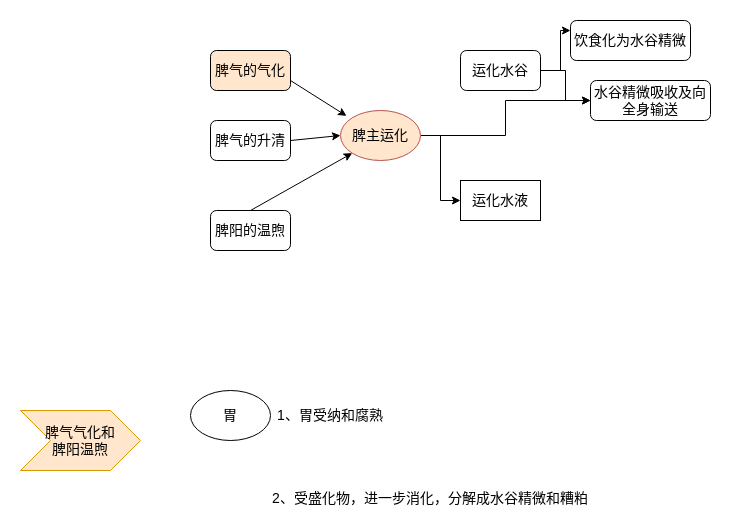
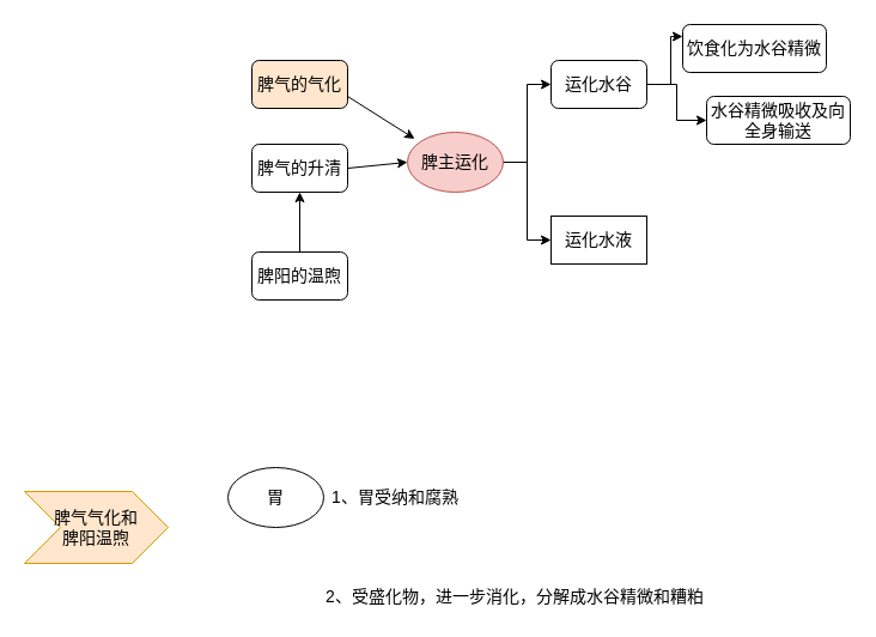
- <mxCell id="3" style="edgeStyle=orthogonalEdgeStyle;rounded=0;orthogonalLoop=1;jettySize=auto;html=1;exitX=1;exitY=0.5;exitDx=0;exitDy=0;" edge="1" parent="1" source="5" target="17"><mxGeometry relative="1" as="geometry" /></mxCell>
+ <mxCell id="3" style="edgeStyle=orthogonalEdgeStyle;rounded=0;orthogonalLoop=1;jettySize=auto;html=1;exitX=1;exitY=0.5;exitDx=0;exitDy=0;entryX=0;entryY=0.5;entryDx=0;entryDy=0;" edge="1" parent="1" source="5" target="14"><mxGeometry relative="1" as="geometry" /></mxCell>
- <mxCell id="5" value="脾主运化" style="ellipse;whiteSpace=wrap;html=1;fontSize=14;fillColor=#ffe6cc;strokeColor=#b85450;" vertex="1" parent="1"><mxGeometry x="340" y="110" width="80" height="50" as="geometry" /></mxCell>
+ <mxCell id="5" value="脾主运化" style="ellipse;whiteSpace=wrap;html=1;fontSize=14;fillColor=#f8cecc;strokeColor=#b85450;" vertex="1" parent="1"><mxGeometry x="340" y="110" width="80" height="50" as="geometry" /></mxCell>
- <mxCell id="11" value="" style="endArrow=classic;html=1;rounded=0;entryX=0;entryY=1;entryDx=0;entryDy=0;exitX=0.5;exitY=0;exitDx=0;exitDy=0;" edge="1" parent="1" source="8" target="5"><mxGeometry width="50" height="50" relative="1" as="geometry"><mxPoint x="440" y="400" as="sourcePoint" /><mxPoint x="490" y="350" as="targetPoint" /></mxGeometry></mxCell>
+ <mxCell id="11" value="" style="endArrow=classic;html=1;rounded=0;exitX=0.5;exitY=0;exitDx=0;exitDy=0;" edge="1" parent="1" source="8" target="7"><mxGeometry width="50" height="50" relative="1" as="geometry"><mxPoint x="440" y="400" as="sourcePoint" /><mxPoint x="490" y="350" as="targetPoint" /></mxGeometry></mxCell>
